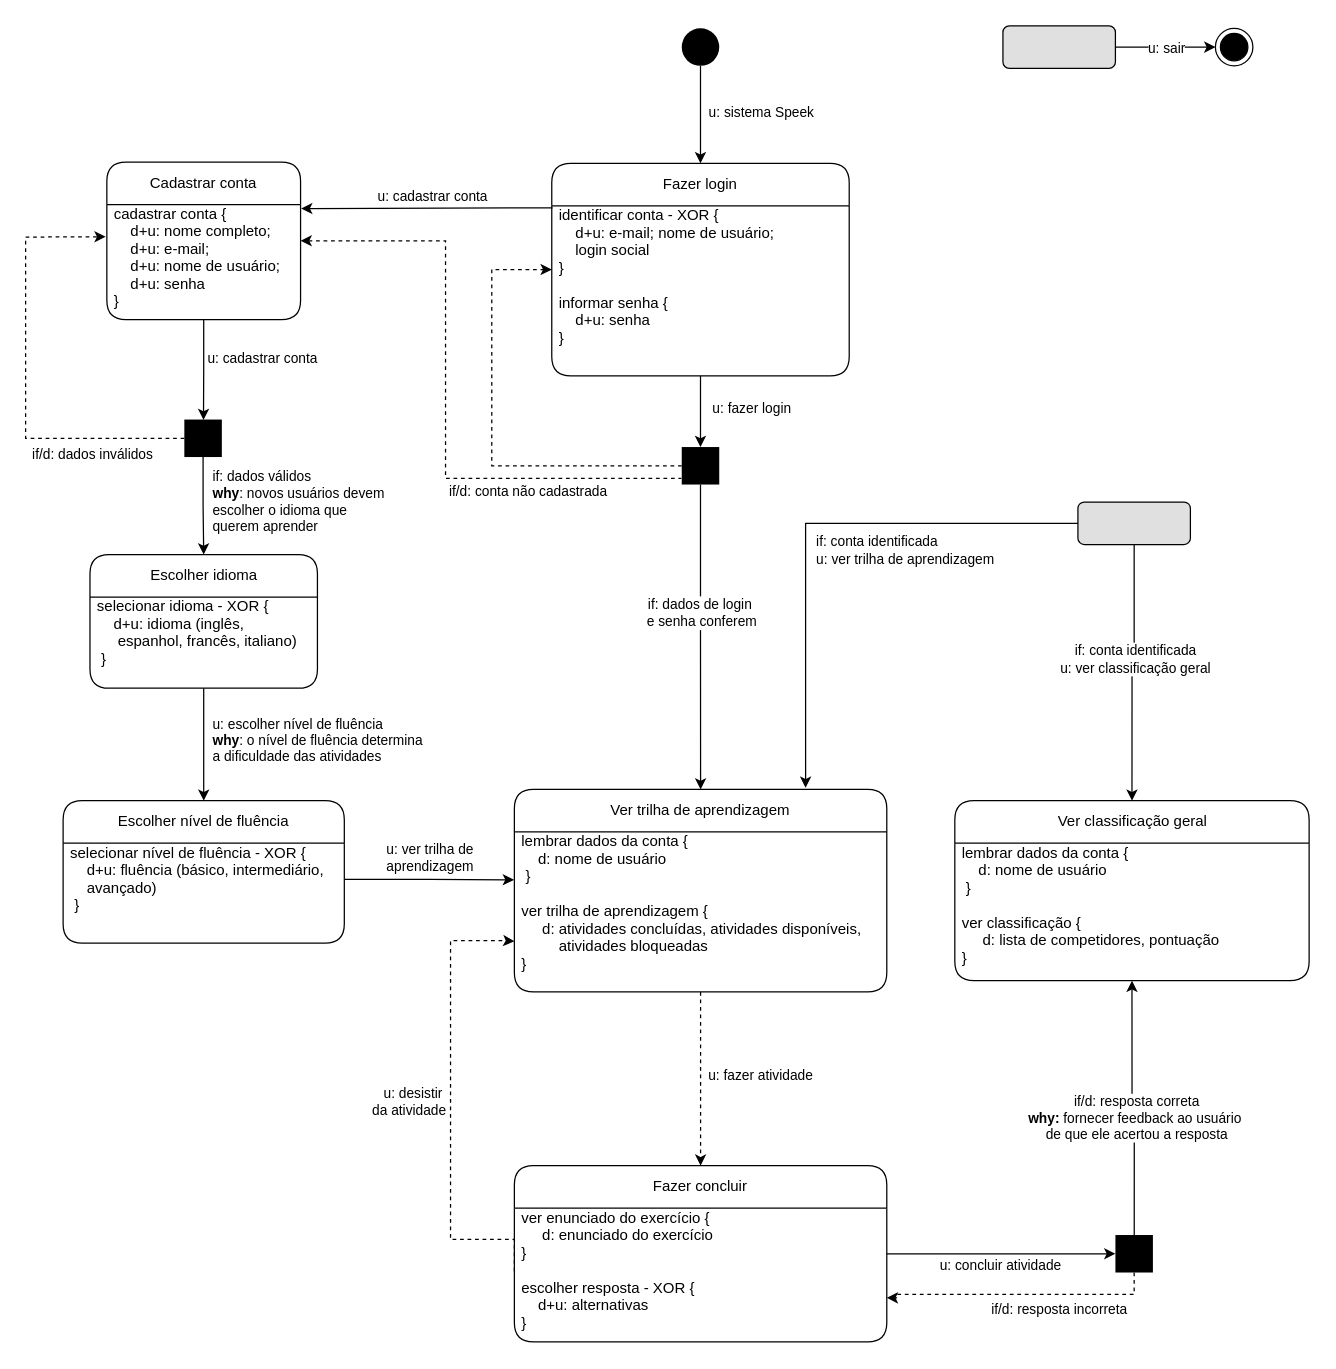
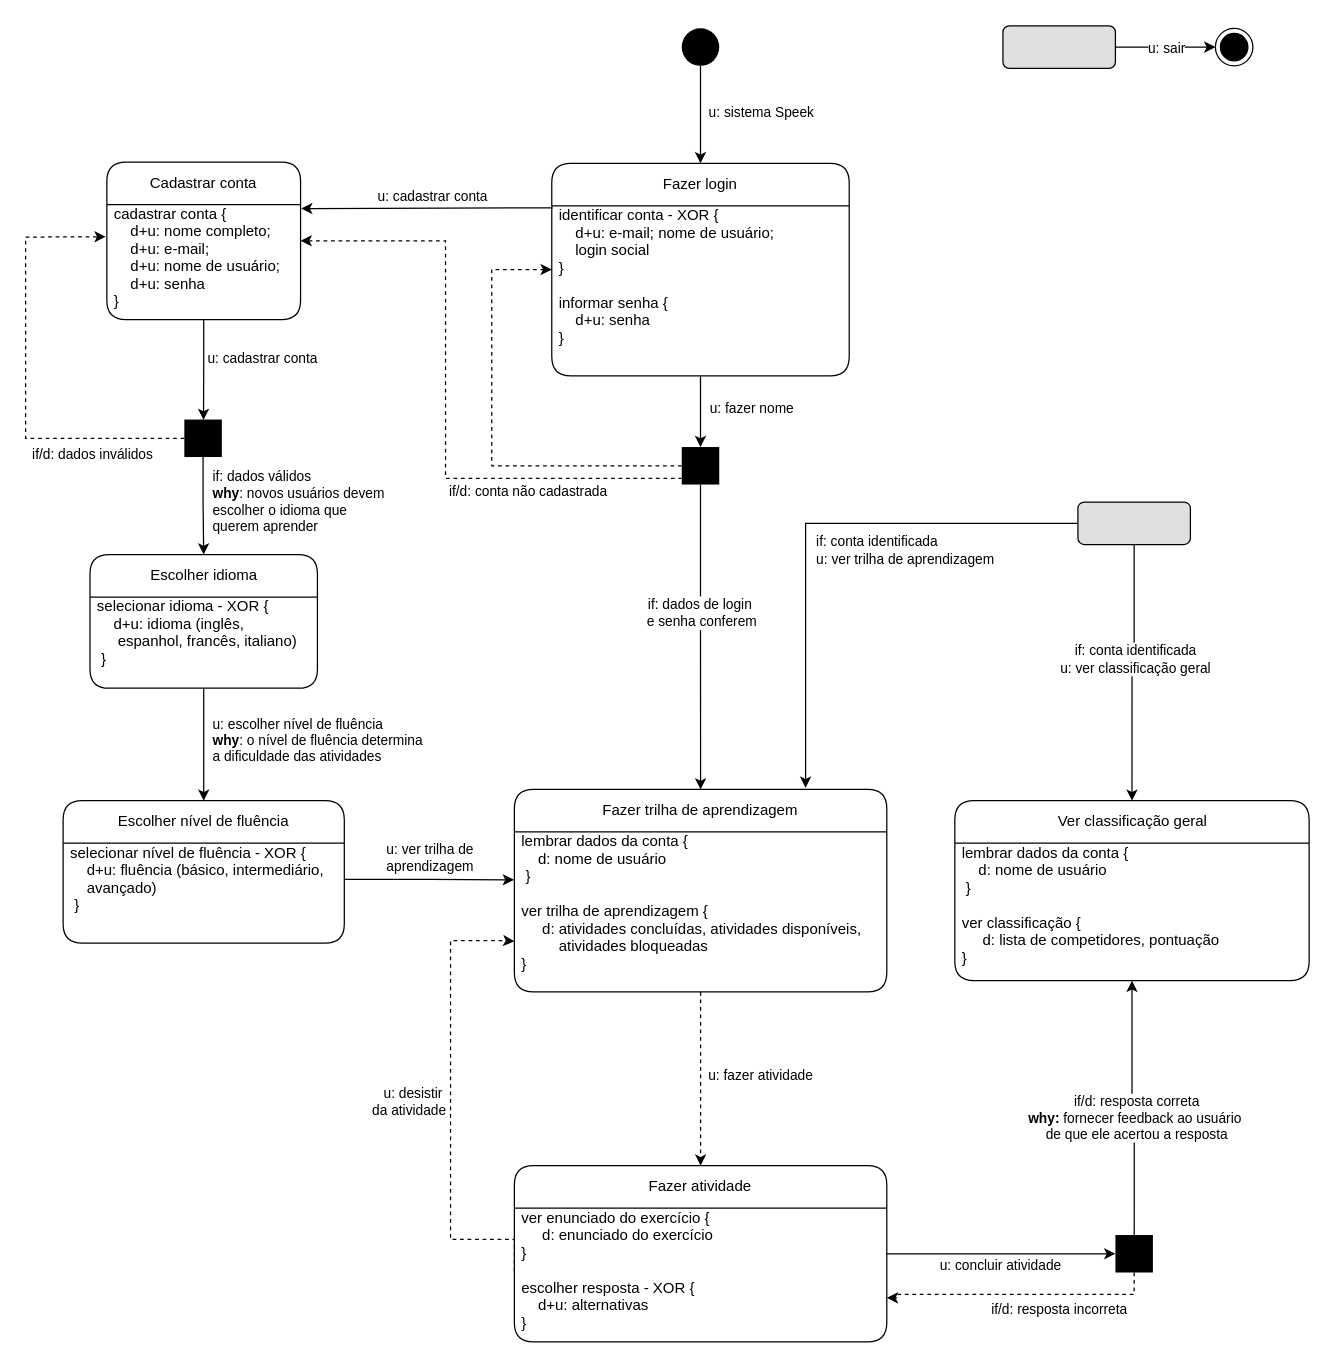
- <mxCell id="18" value="u: fazer login" style="text;align=center;verticalAlign=middle;whiteSpace=wrap;rounded=0;fontSize=11;" vertex="1" parent="1"><mxGeometry x="561" y="316" width="81" height="19" as="geometry" /></mxCell>
+ <mxCell id="18" value="u: fazer nome" style="text;align=center;verticalAlign=middle;whiteSpace=wrap;rounded=0;fontSize=11;" vertex="1" parent="1"><mxGeometry x="561" y="316" width="81" height="19" as="geometry" /></mxCell>
- <mxCell id="37" value="Ver trilha de aprendizagem" style="swimlane;fontStyle=0;childLayout=stackLayout;horizontal=1;startSize=34;fillColor=none;horizontalStack=0;resizeParent=1;resizeParentMax=0;resizeLast=0;collapsible=1;marginBottom=0;rounded=1;overflow=block;whiteSpace=wrap;autosize=1;resizeHeight=0;resizeWidth=0;resizable=1;expand=1;html=1;" vertex="1" parent="1"><mxGeometry x="411.07" y="631" width="298" height="162" as="geometry"><mxRectangle x="812" y="258" width="120" height="30" as="alternateBounds" /></mxGeometry></mxCell>
+ <mxCell id="37" value="Fazer trilha de aprendizagem" style="swimlane;fontStyle=0;childLayout=stackLayout;horizontal=1;startSize=34;fillColor=none;horizontalStack=0;resizeParent=1;resizeParentMax=0;resizeLast=0;collapsible=1;marginBottom=0;rounded=1;overflow=block;whiteSpace=wrap;autosize=1;resizeHeight=0;resizeWidth=0;resizable=1;expand=1;html=1;" vertex="1" parent="1"><mxGeometry x="411.07" y="631" width="298" height="162" as="geometry"><mxRectangle x="812" y="258" width="120" height="30" as="alternateBounds" /></mxGeometry></mxCell>
- <mxCell id="46" value="Fazer concluir" style="swimlane;fontStyle=0;childLayout=stackLayout;horizontal=1;startSize=34;fillColor=none;horizontalStack=0;resizeParent=1;resizeParentMax=0;resizeLast=0;collapsible=1;marginBottom=0;rounded=1;overflow=block;whiteSpace=wrap;autosize=1;resizeHeight=0;resizeWidth=0;resizable=1;expand=1;html=1;" vertex="1" parent="1"><mxGeometry x="411.07" y="932" width="298" height="141" as="geometry"><mxRectangle x="812" y="258" width="120" height="30" as="alternateBounds" /></mxGeometry></mxCell>
+ <mxCell id="46" value="Fazer atividade" style="swimlane;fontStyle=0;childLayout=stackLayout;horizontal=1;startSize=34;fillColor=none;horizontalStack=0;resizeParent=1;resizeParentMax=0;resizeLast=0;collapsible=1;marginBottom=0;rounded=1;overflow=block;whiteSpace=wrap;autosize=1;resizeHeight=0;resizeWidth=0;resizable=1;expand=1;html=1;" vertex="1" parent="1"><mxGeometry x="411.07" y="932" width="298" height="141" as="geometry"><mxRectangle x="812" y="258" width="120" height="30" as="alternateBounds" /></mxGeometry></mxCell>
